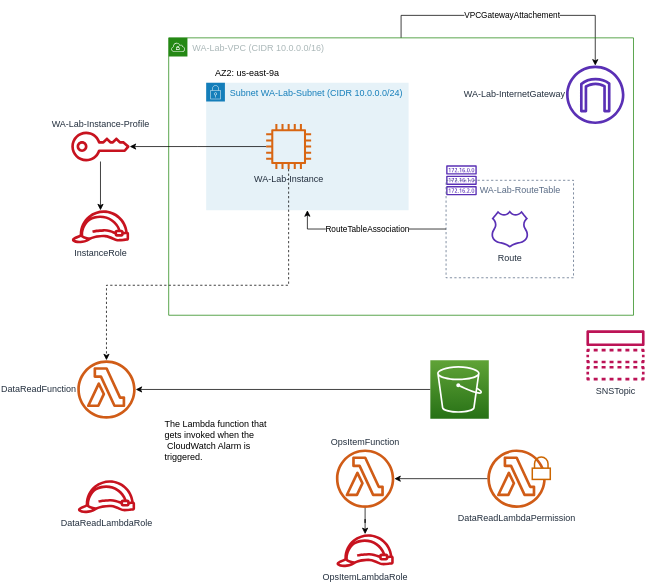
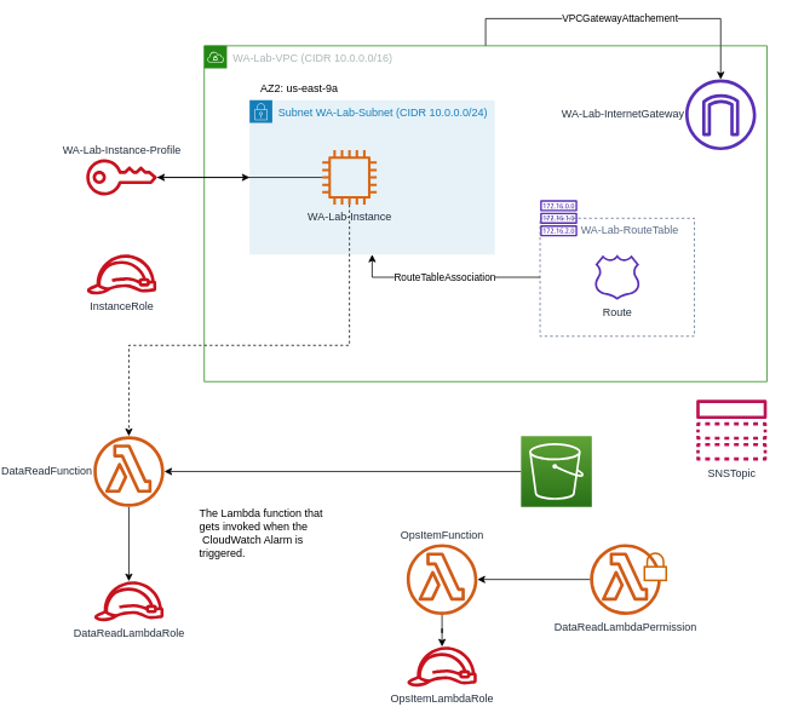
- <mxCell id="9" style="edgeStyle=orthogonalEdgeStyle;rounded=0;orthogonalLoop=1;jettySize=auto;html=1;" edge="1" parent="1" source="10" target="8"><mxGeometry relative="1" as="geometry" /></mxCell>
+ <mxCell id="9" style="edgeStyle=orthogonalEdgeStyle;rounded=0;orthogonalLoop=1;jettySize=auto;html=1;" edge="1" parent="1" source="10" target="4"><mxGeometry relative="1" as="geometry" /></mxCell>
- <mxCell id="11" value="SNSTopic" style="outlineConnect=0;fontColor=#232F3E;gradientColor=none;fillColor=#BC1356;strokeColor=none;dashed=0;verticalLabelPosition=bottom;verticalAlign=top;align=center;html=1;fontSize=12;fontStyle=0;aspect=fixed;pointerEvents=1;shape=mxgraph.aws4.topic;" vertex="1" parent="1"><mxGeometry x="707" y="440" width="78" height="67" as="geometry" /></mxCell>
+ <mxCell id="11" value="SNSTopic" style="outlineConnect=0;fontColor=#232F3E;gradientColor=none;fillColor=#BC1356;strokeColor=none;dashed=0;verticalLabelPosition=bottom;verticalAlign=top;align=center;html=1;fontSize=12;fontStyle=0;aspect=fixed;pointerEvents=1;shape=mxgraph.aws4.topic;" vertex="1" parent="1"><mxGeometry x="692" y="440" width="78" height="67" as="geometry" /></mxCell>
+ <mxCell id="12" style="edgeStyle=orthogonalEdgeStyle;rounded=0;orthogonalLoop=1;jettySize=auto;html=1;" edge="1" parent="1" source="13" target="19"><mxGeometry relative="1" as="geometry" /></mxCell>
